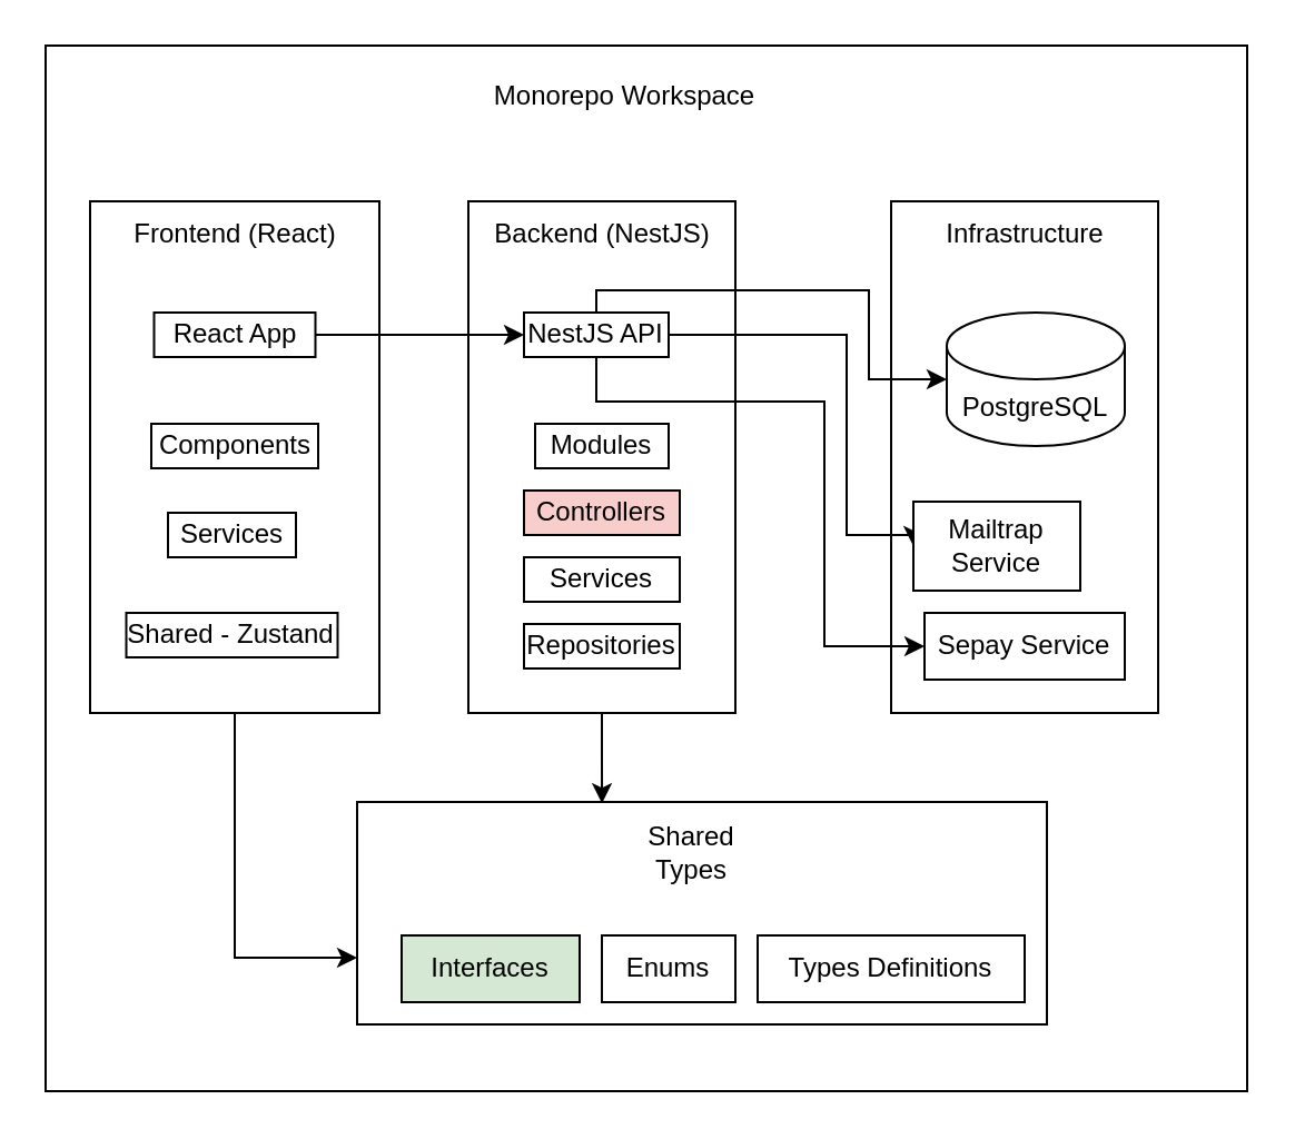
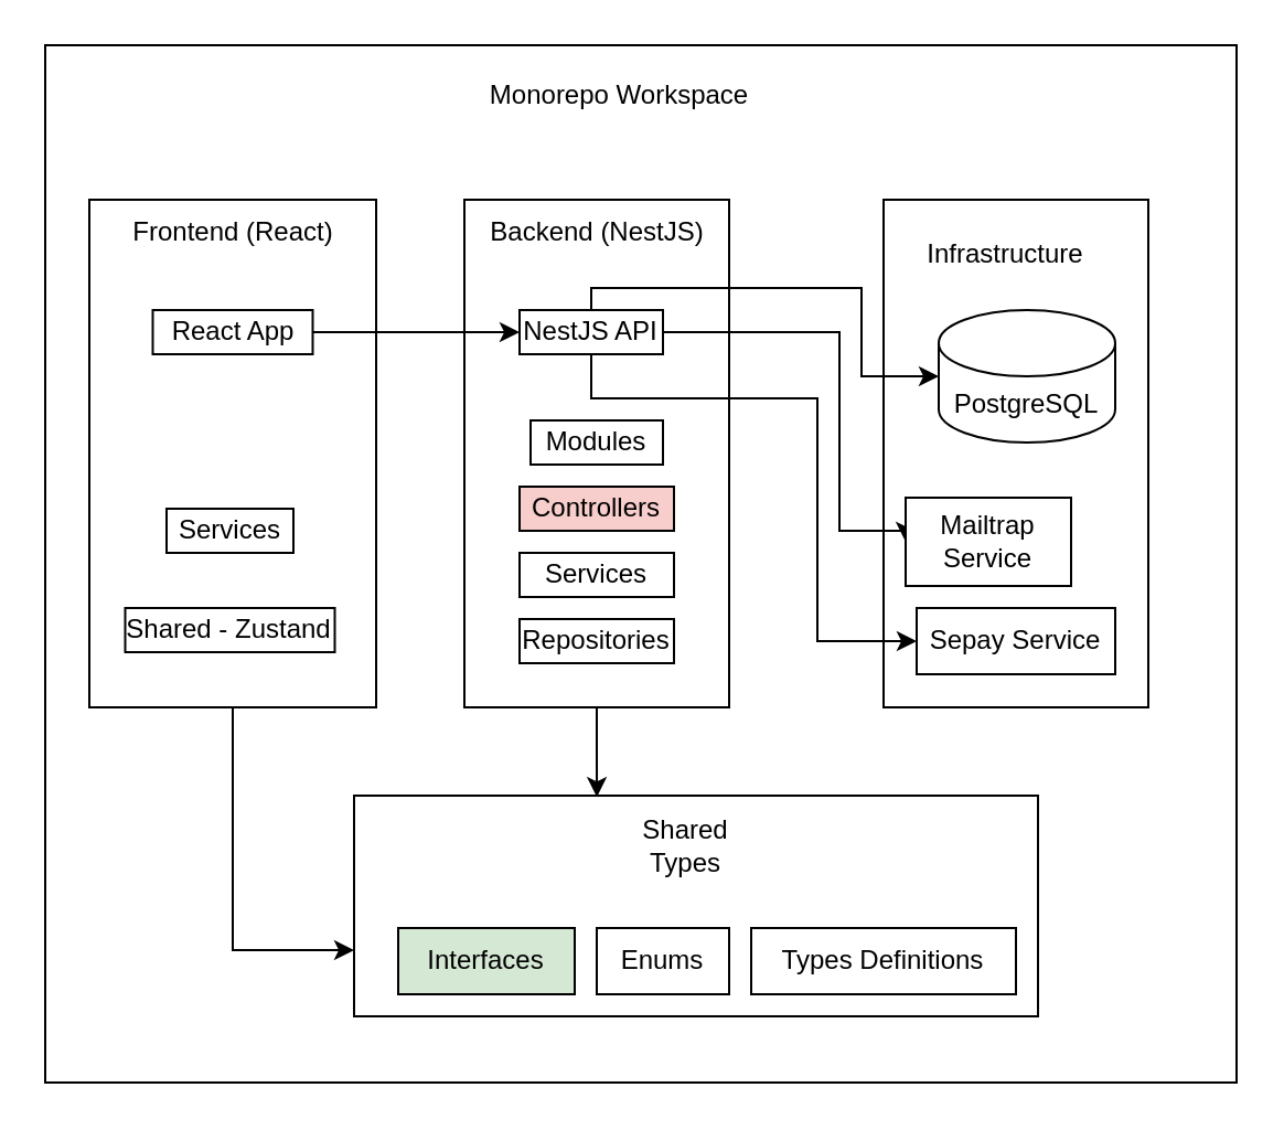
- <mxCell id="24" value="Infrastructure" style="text;html=1;align=center;verticalAlign=middle;resizable=0;points=[];autosize=1;strokeColor=none;fillColor=none;" vertex="1" parent="1"><mxGeometry x="415" y="90" width="90" height="30" as="geometry" /></mxCell>
+ <mxCell id="24" value="Infrastructure" style="text;html=1;align=center;verticalAlign=middle;resizable=0;points=[];autosize=1;strokeColor=none;fillColor=none;" vertex="1" parent="1"><mxGeometry x="410" y="100" width="90" height="30" as="geometry" /></mxCell>
- <mxCell id="11" value="Components" style="rounded=0;whiteSpace=wrap;html=1;" vertex="1" parent="1"><mxGeometry x="67.5" y="190" width="75" height="20" as="geometry" /></mxCell>
